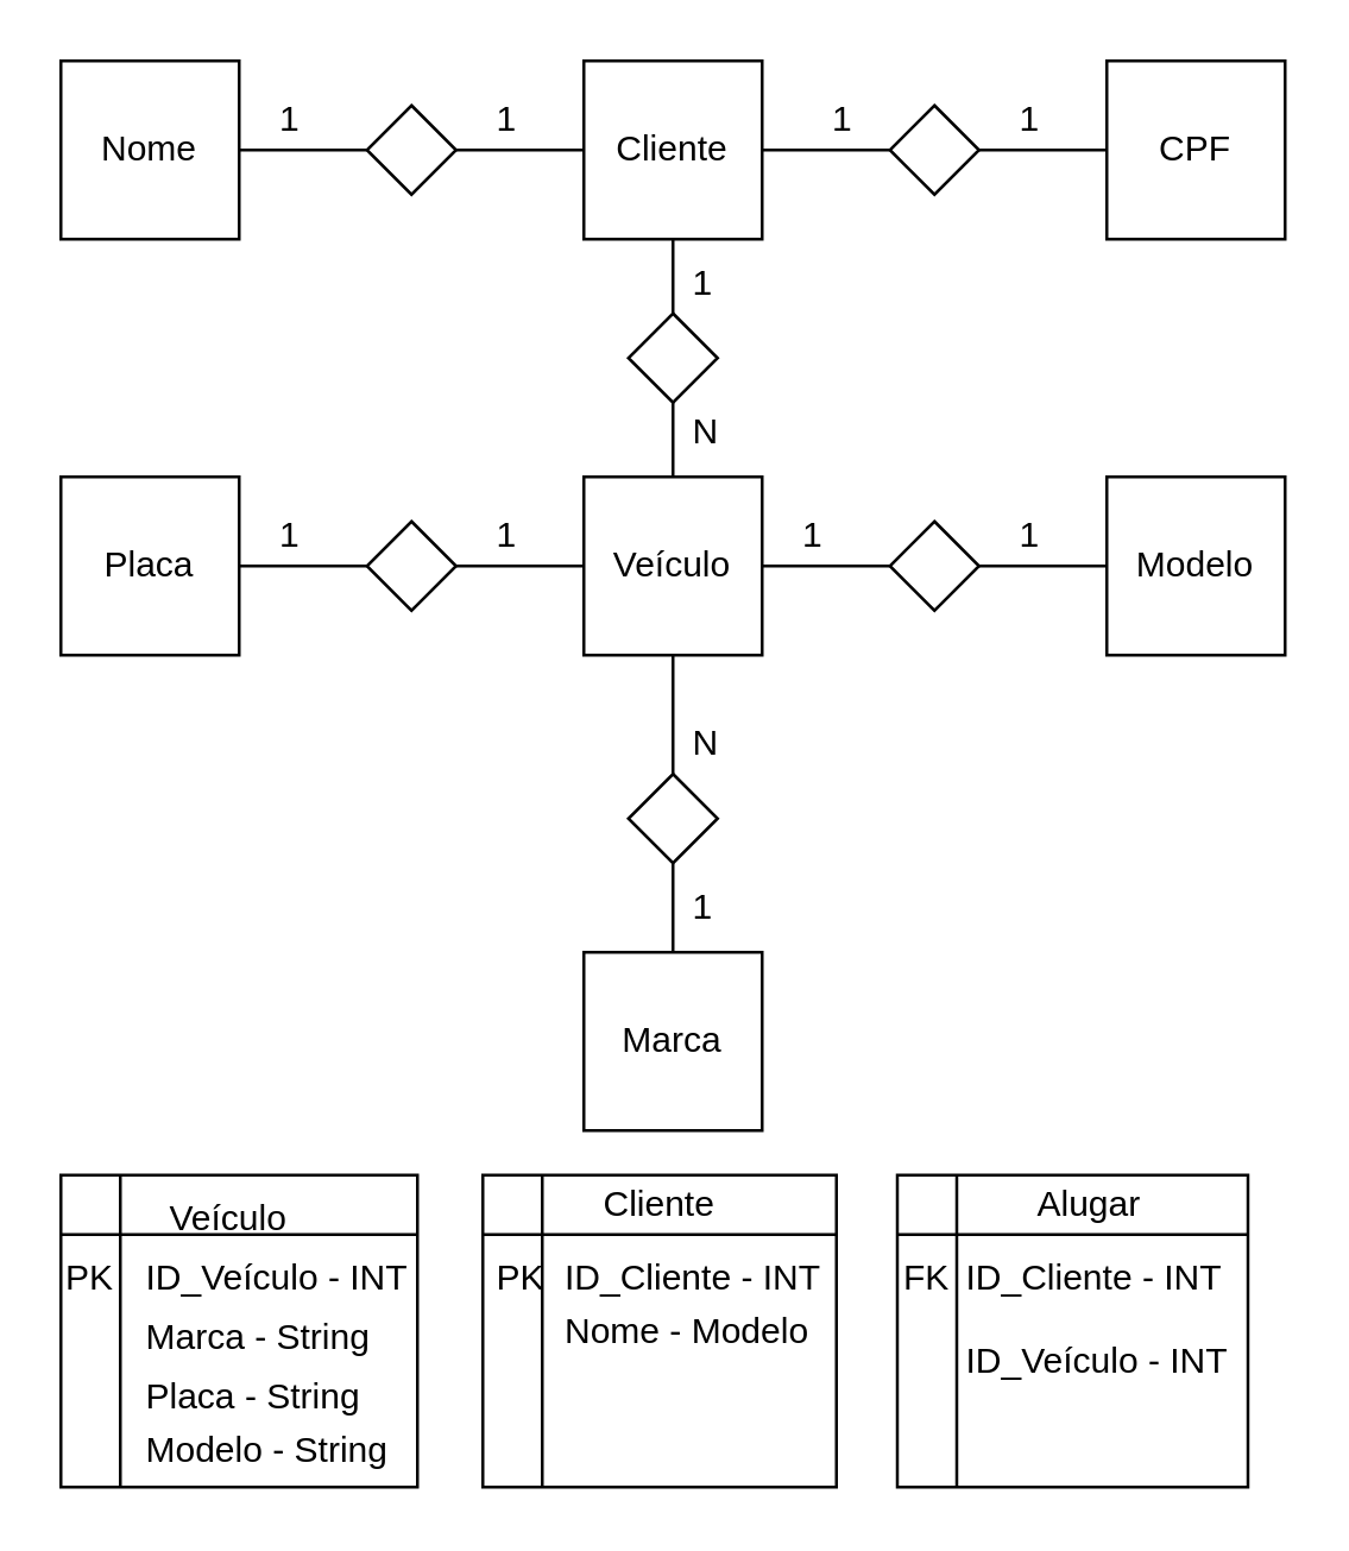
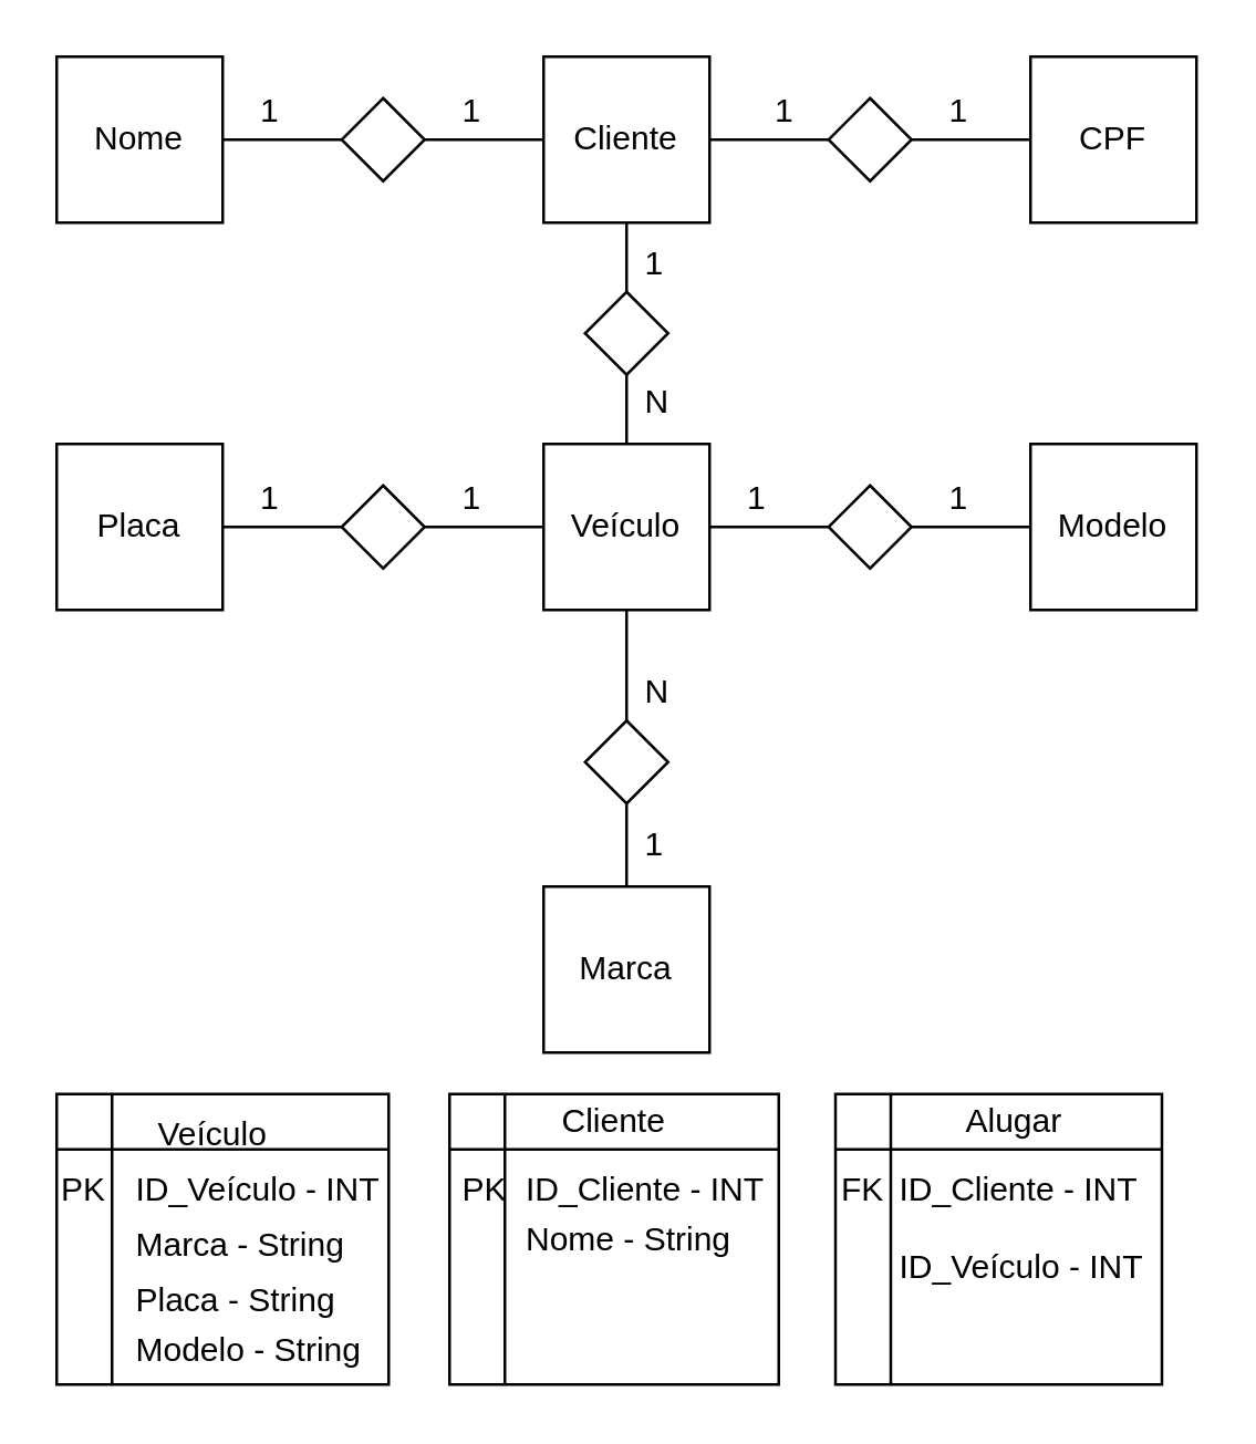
- <mxCell id="50" value="Nome - Modelo" style="text;html=1;resizable=0;points=[];autosize=1;align=left;verticalAlign=top;spacingTop=-4;" vertex="1" parent="1"><mxGeometry x="187.5" y="437.5" width="90" height="20" as="geometry" /></mxCell>
+ <mxCell id="50" value="Nome - String" style="text;html=1;resizable=0;points=[];autosize=1;align=left;verticalAlign=top;spacingTop=-4;" vertex="1" parent="1"><mxGeometry x="187.5" y="437.5" width="90" height="20" as="geometry" /></mxCell>
